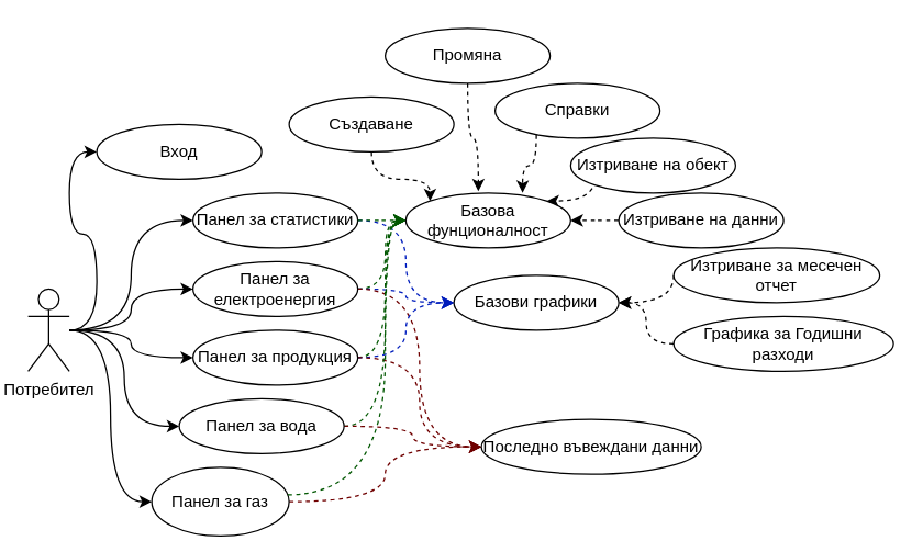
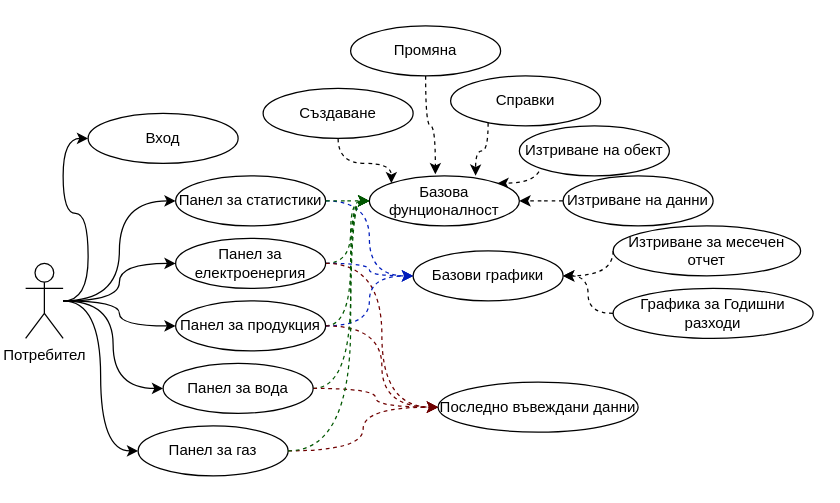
- <mxCell id="24" value="Панел за газ" style="ellipse;whiteSpace=wrap;html=1;" vertex="1" parent="1"><mxGeometry x="110" y="340" width="100" height="50" as="geometry" /></mxCell>
+ <mxCell id="24" value="Панел за газ" style="ellipse;whiteSpace=wrap;html=1;" vertex="1" parent="1"><mxGeometry x="110" y="340" width="120" height="40" as="geometry" /></mxCell>
